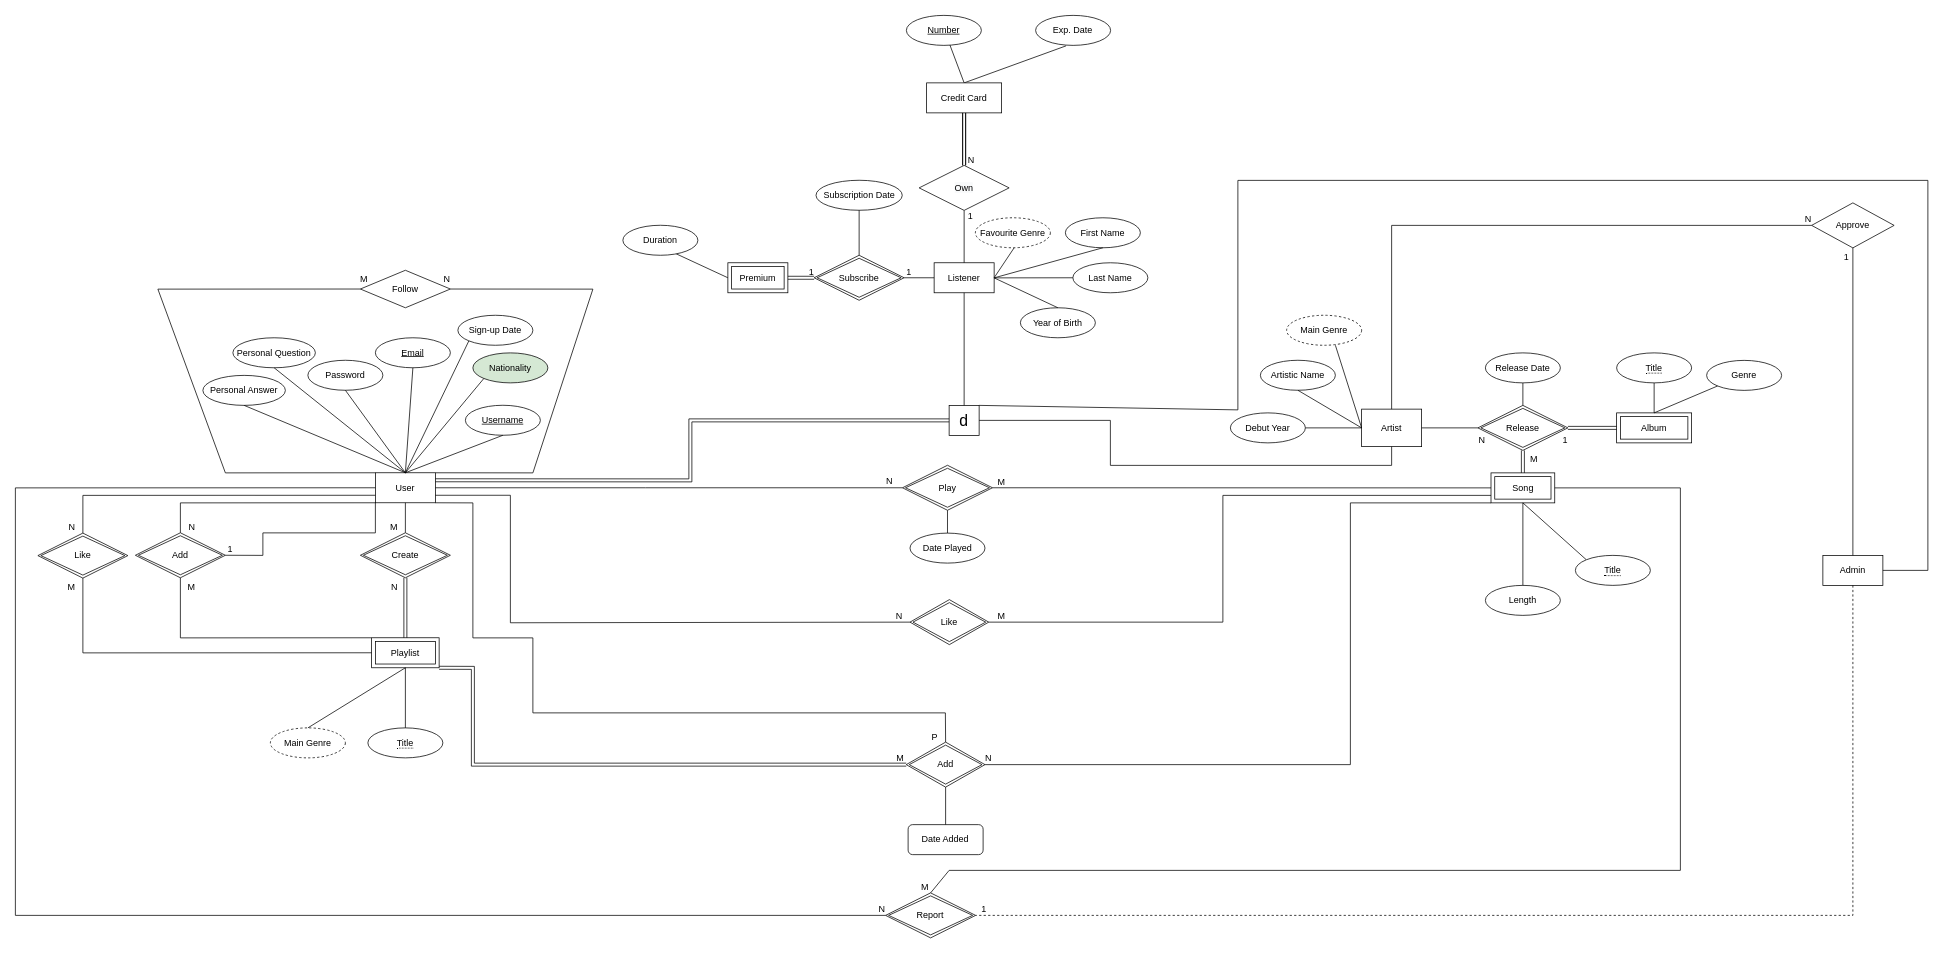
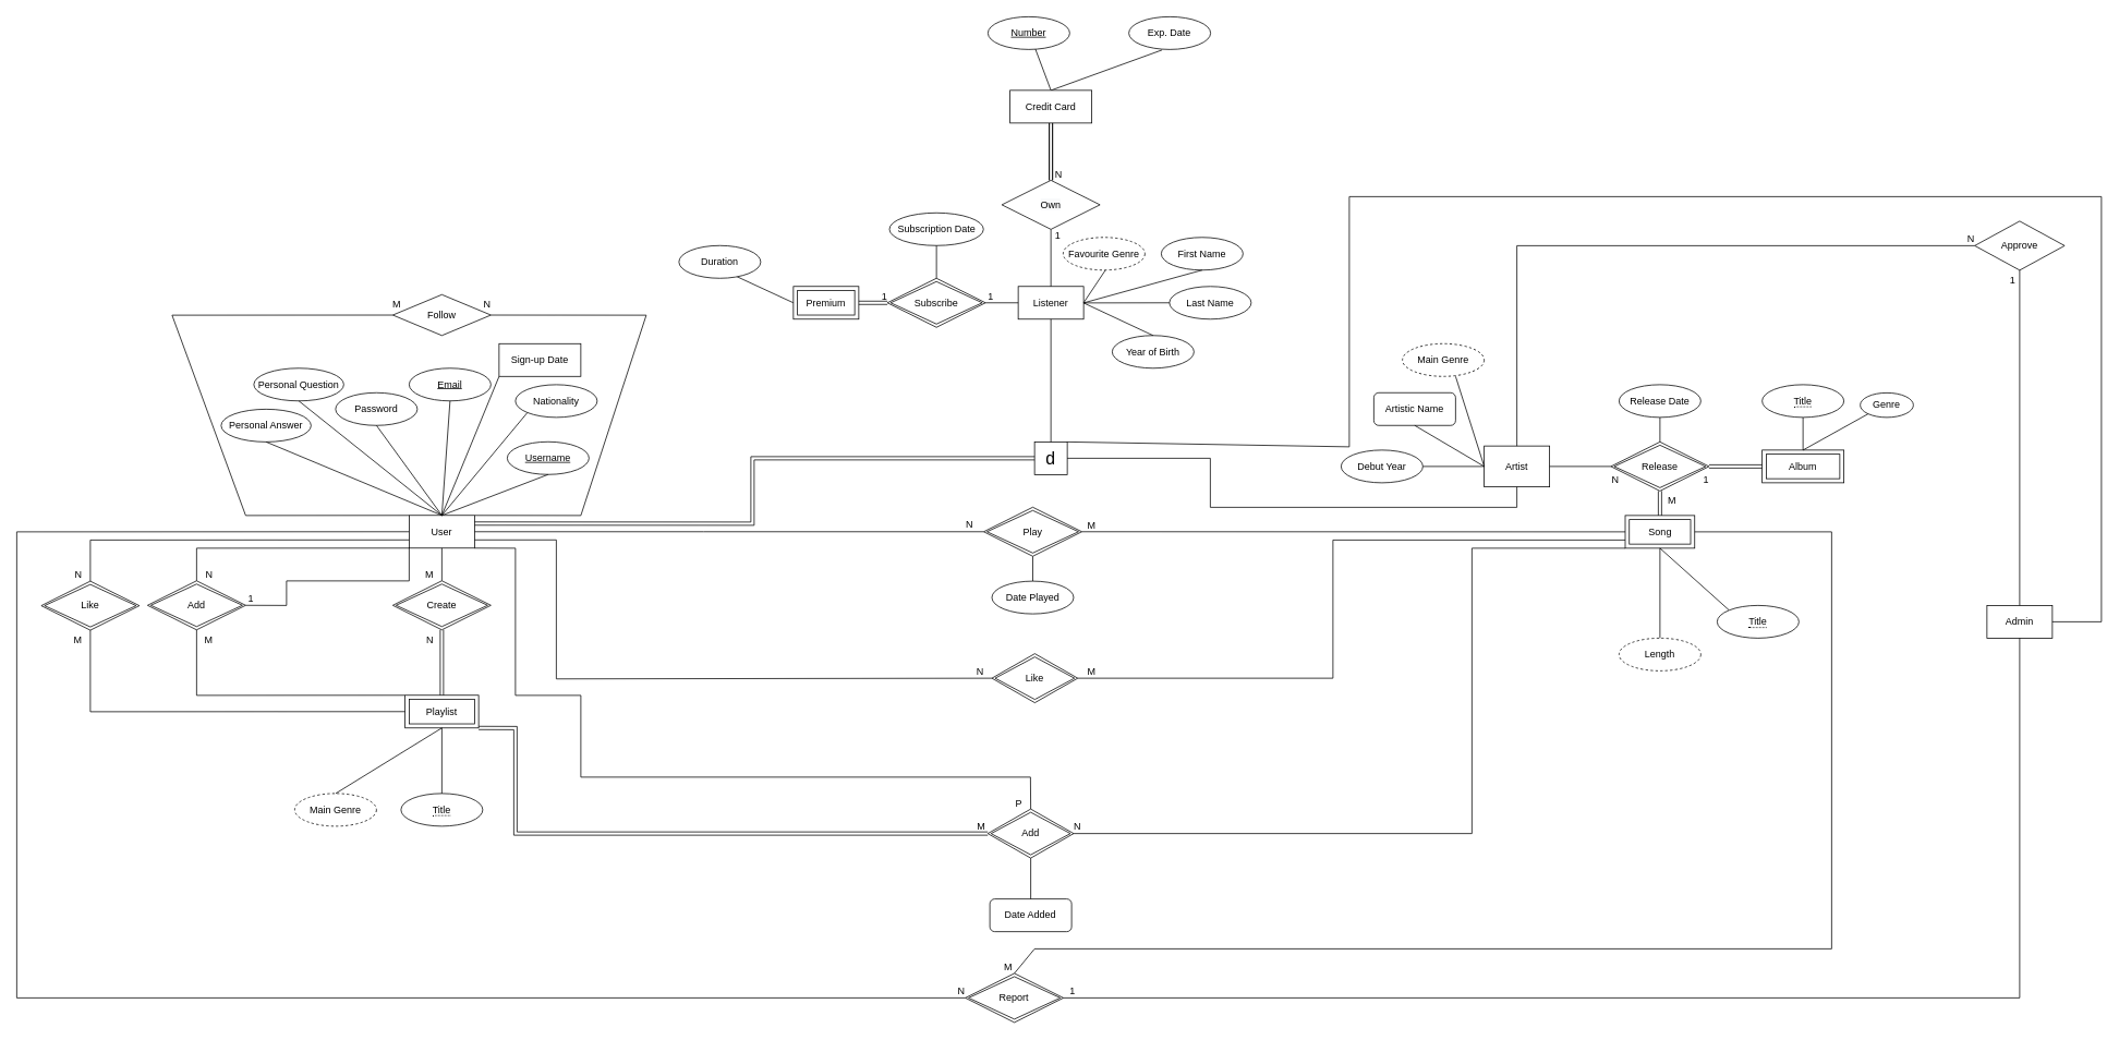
- <mxCell id="48" value="Subscription Date" style="ellipse;whiteSpace=wrap;html=1;align=center;" parent="1" vertex="1"><mxGeometry x="1087.5" y="239.86" width="115" height="40" as="geometry" /></mxCell>
+ <mxCell id="48" value="Subscription Date" style="ellipse;whiteSpace=wrap;html=1;align=center;" parent="1" vertex="1"><mxGeometry x="1087.5" y="259.86" width="115" height="40" as="geometry" /></mxCell>
- <mxCell id="136" value="Sign-up Date" style="ellipse;whiteSpace=wrap;html=1;align=center;" parent="1" vertex="1"><mxGeometry x="610" y="419.86" width="100" height="40" as="geometry" /></mxCell>
+ <mxCell id="136" value="Sign-up Date" style="whiteSpace=wrap;html=1;align=center;rounded=0;" parent="1" vertex="1"><mxGeometry x="610" y="419.86" width="100" height="40" as="geometry" /></mxCell>
- <mxCell id="64" value="Nationality" style="ellipse;whiteSpace=wrap;html=1;align=center;fillColor=#d5e8d4;" parent="1" vertex="1"><mxGeometry x="630" y="470" width="100" height="40" as="geometry" /></mxCell>
+ <mxCell id="64" value="Nationality" style="ellipse;whiteSpace=wrap;html=1;align=center;" parent="1" vertex="1"><mxGeometry x="630" y="470" width="100" height="40" as="geometry" /></mxCell>
- <mxCell id="66" value="Artistic Name" style="ellipse;whiteSpace=wrap;html=1;align=center;" parent="1" vertex="1"><mxGeometry x="1680" y="479.86" width="100" height="40" as="geometry" /></mxCell>
+ <mxCell id="66" value="Artistic Name" style="whiteSpace=wrap;html=1;align=center;rounded=1;" parent="1" vertex="1"><mxGeometry x="1680" y="479.86" width="100" height="40" as="geometry" /></mxCell>
- <mxCell id="34" value="Genre" style="ellipse;whiteSpace=wrap;html=1;align=center;" parent="1" vertex="1"><mxGeometry x="2275" y="480" width="100" height="40" as="geometry" /></mxCell>
+ <mxCell id="34" value="Genre" style="ellipse;whiteSpace=wrap;html=1;align=center;" parent="1" vertex="1"><mxGeometry x="2275" y="480" width="65" height="30" as="geometry" /></mxCell>
- <mxCell id="40" value="Length" style="ellipse;whiteSpace=wrap;html=1;align=center;" parent="1" vertex="1"><mxGeometry x="1980" y="780" width="100" height="40" as="geometry" /></mxCell>
+ <mxCell id="40" value="Length" style="ellipse;whiteSpace=wrap;html=1;align=center;dashed=1;" parent="1" vertex="1"><mxGeometry x="1980" y="780" width="100" height="40" as="geometry" /></mxCell>
- <mxCell id="80" value="" style="endArrow=none;html=1;rounded=0;entryX=1;entryY=0.5;entryDx=0;entryDy=0;exitX=0.5;exitY=1;exitDx=0;exitDy=0;dashed=1;" parent="1" source="14" target="75" edge="1"><mxGeometry relative="1" as="geometry"><mxPoint x="1910" y="1100" as="sourcePoint" /><mxPoint x="2050" y="1110" as="targetPoint" /><Array as="points"><mxPoint x="2470" y="1220" /></Array></mxGeometry></mxCell>
+ <mxCell id="80" value="" style="endArrow=none;html=1;rounded=0;entryX=1;entryY=0.5;entryDx=0;entryDy=0;exitX=0.5;exitY=1;exitDx=0;exitDy=0;" parent="1" source="14" target="75" edge="1"><mxGeometry relative="1" as="geometry"><mxPoint x="1910" y="1100" as="sourcePoint" /><mxPoint x="2050" y="1110" as="targetPoint" /><Array as="points"><mxPoint x="2470" y="1220" /></Array></mxGeometry></mxCell>
